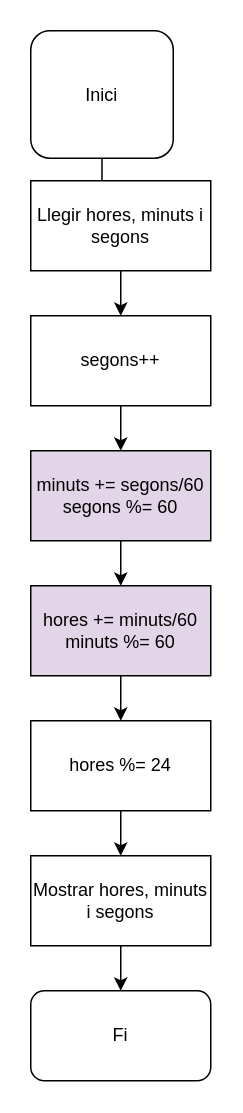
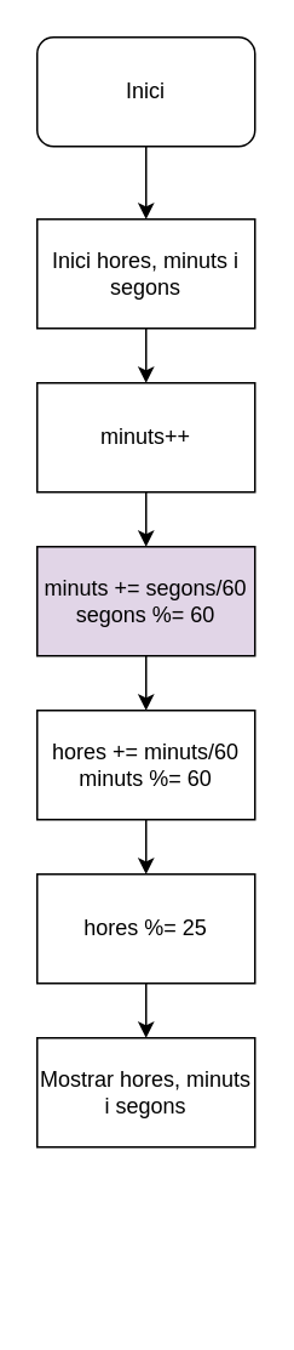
- <mxCell id="3" value="&lt;div&gt;Inici&lt;/div&gt;" style="rounded=1;whiteSpace=wrap;html=1;" parent="1" vertex="1"><mxGeometry x="20" y="20" width="95" height="85" as="geometry" /></mxCell>
+ <mxCell id="3" value="&lt;div&gt;Inici&lt;/div&gt;" style="rounded=1;whiteSpace=wrap;html=1;" parent="1" vertex="1"><mxGeometry x="20" y="20" width="120" height="60" as="geometry" /></mxCell>
- <mxCell id="5" value="&lt;div&gt;Llegir hores, minuts i segons&lt;br&gt;&lt;/div&gt;" style="rounded=0;whiteSpace=wrap;html=1;" parent="1" vertex="1"><mxGeometry x="20" y="120" width="120" height="60" as="geometry" /></mxCell>
+ <mxCell id="5" value="&lt;div&gt;Inici hores, minuts i segons&lt;br&gt;&lt;/div&gt;" style="rounded=0;whiteSpace=wrap;html=1;" parent="1" vertex="1"><mxGeometry x="20" y="120" width="120" height="60" as="geometry" /></mxCell>
- <mxCell id="9" value="&lt;div&gt;segons++&lt;/div&gt;" style="rounded=0;whiteSpace=wrap;html=1;" parent="1" vertex="1"><mxGeometry x="20" y="210" width="120" height="60" as="geometry" /></mxCell>
+ <mxCell id="9" value="&lt;div&gt;minuts++&lt;/div&gt;" style="rounded=0;whiteSpace=wrap;html=1;" parent="1" vertex="1"><mxGeometry x="20" y="210" width="120" height="60" as="geometry" /></mxCell>
- <mxCell id="13" value="&lt;div&gt;hores += minuts/60&lt;/div&gt;&lt;div&gt;minuts %= 60&lt;br&gt;&lt;/div&gt;" style="rounded=0;whiteSpace=wrap;html=1;fillColor=#e1d5e7;" parent="1" vertex="1"><mxGeometry x="20" y="390" width="120" height="60" as="geometry" /></mxCell>
+ <mxCell id="13" value="&lt;div&gt;hores += minuts/60&lt;/div&gt;&lt;div&gt;minuts %= 60&lt;br&gt;&lt;/div&gt;" style="rounded=0;whiteSpace=wrap;html=1;" parent="1" vertex="1"><mxGeometry x="20" y="390" width="120" height="60" as="geometry" /></mxCell>
- <mxCell id="15" value="hores %= 24" style="rounded=0;whiteSpace=wrap;html=1;" parent="1" vertex="1"><mxGeometry x="20" y="480" width="120" height="60" as="geometry" /></mxCell>
+ <mxCell id="15" value="hores %= 25" style="rounded=0;whiteSpace=wrap;html=1;" parent="1" vertex="1"><mxGeometry x="20" y="480" width="120" height="60" as="geometry" /></mxCell>
- <mxCell id="16" style="edgeStyle=orthogonalEdgeStyle;rounded=0;orthogonalLoop=1;jettySize=auto;html=1;entryX=0.5;entryY=0;entryDx=0;entryDy=0;" parent="1" source="17" target="7" edge="1"><mxGeometry relative="1" as="geometry" /></mxCell>
- <mxCell id="7" value="&lt;div&gt;Fi&lt;/div&gt;" style="whiteSpace=wrap;html=1;rounded=1;glass=0;" parent="1" vertex="1"><mxGeometry x="20" y="660" width="120" height="60" as="geometry" /></mxCell>
